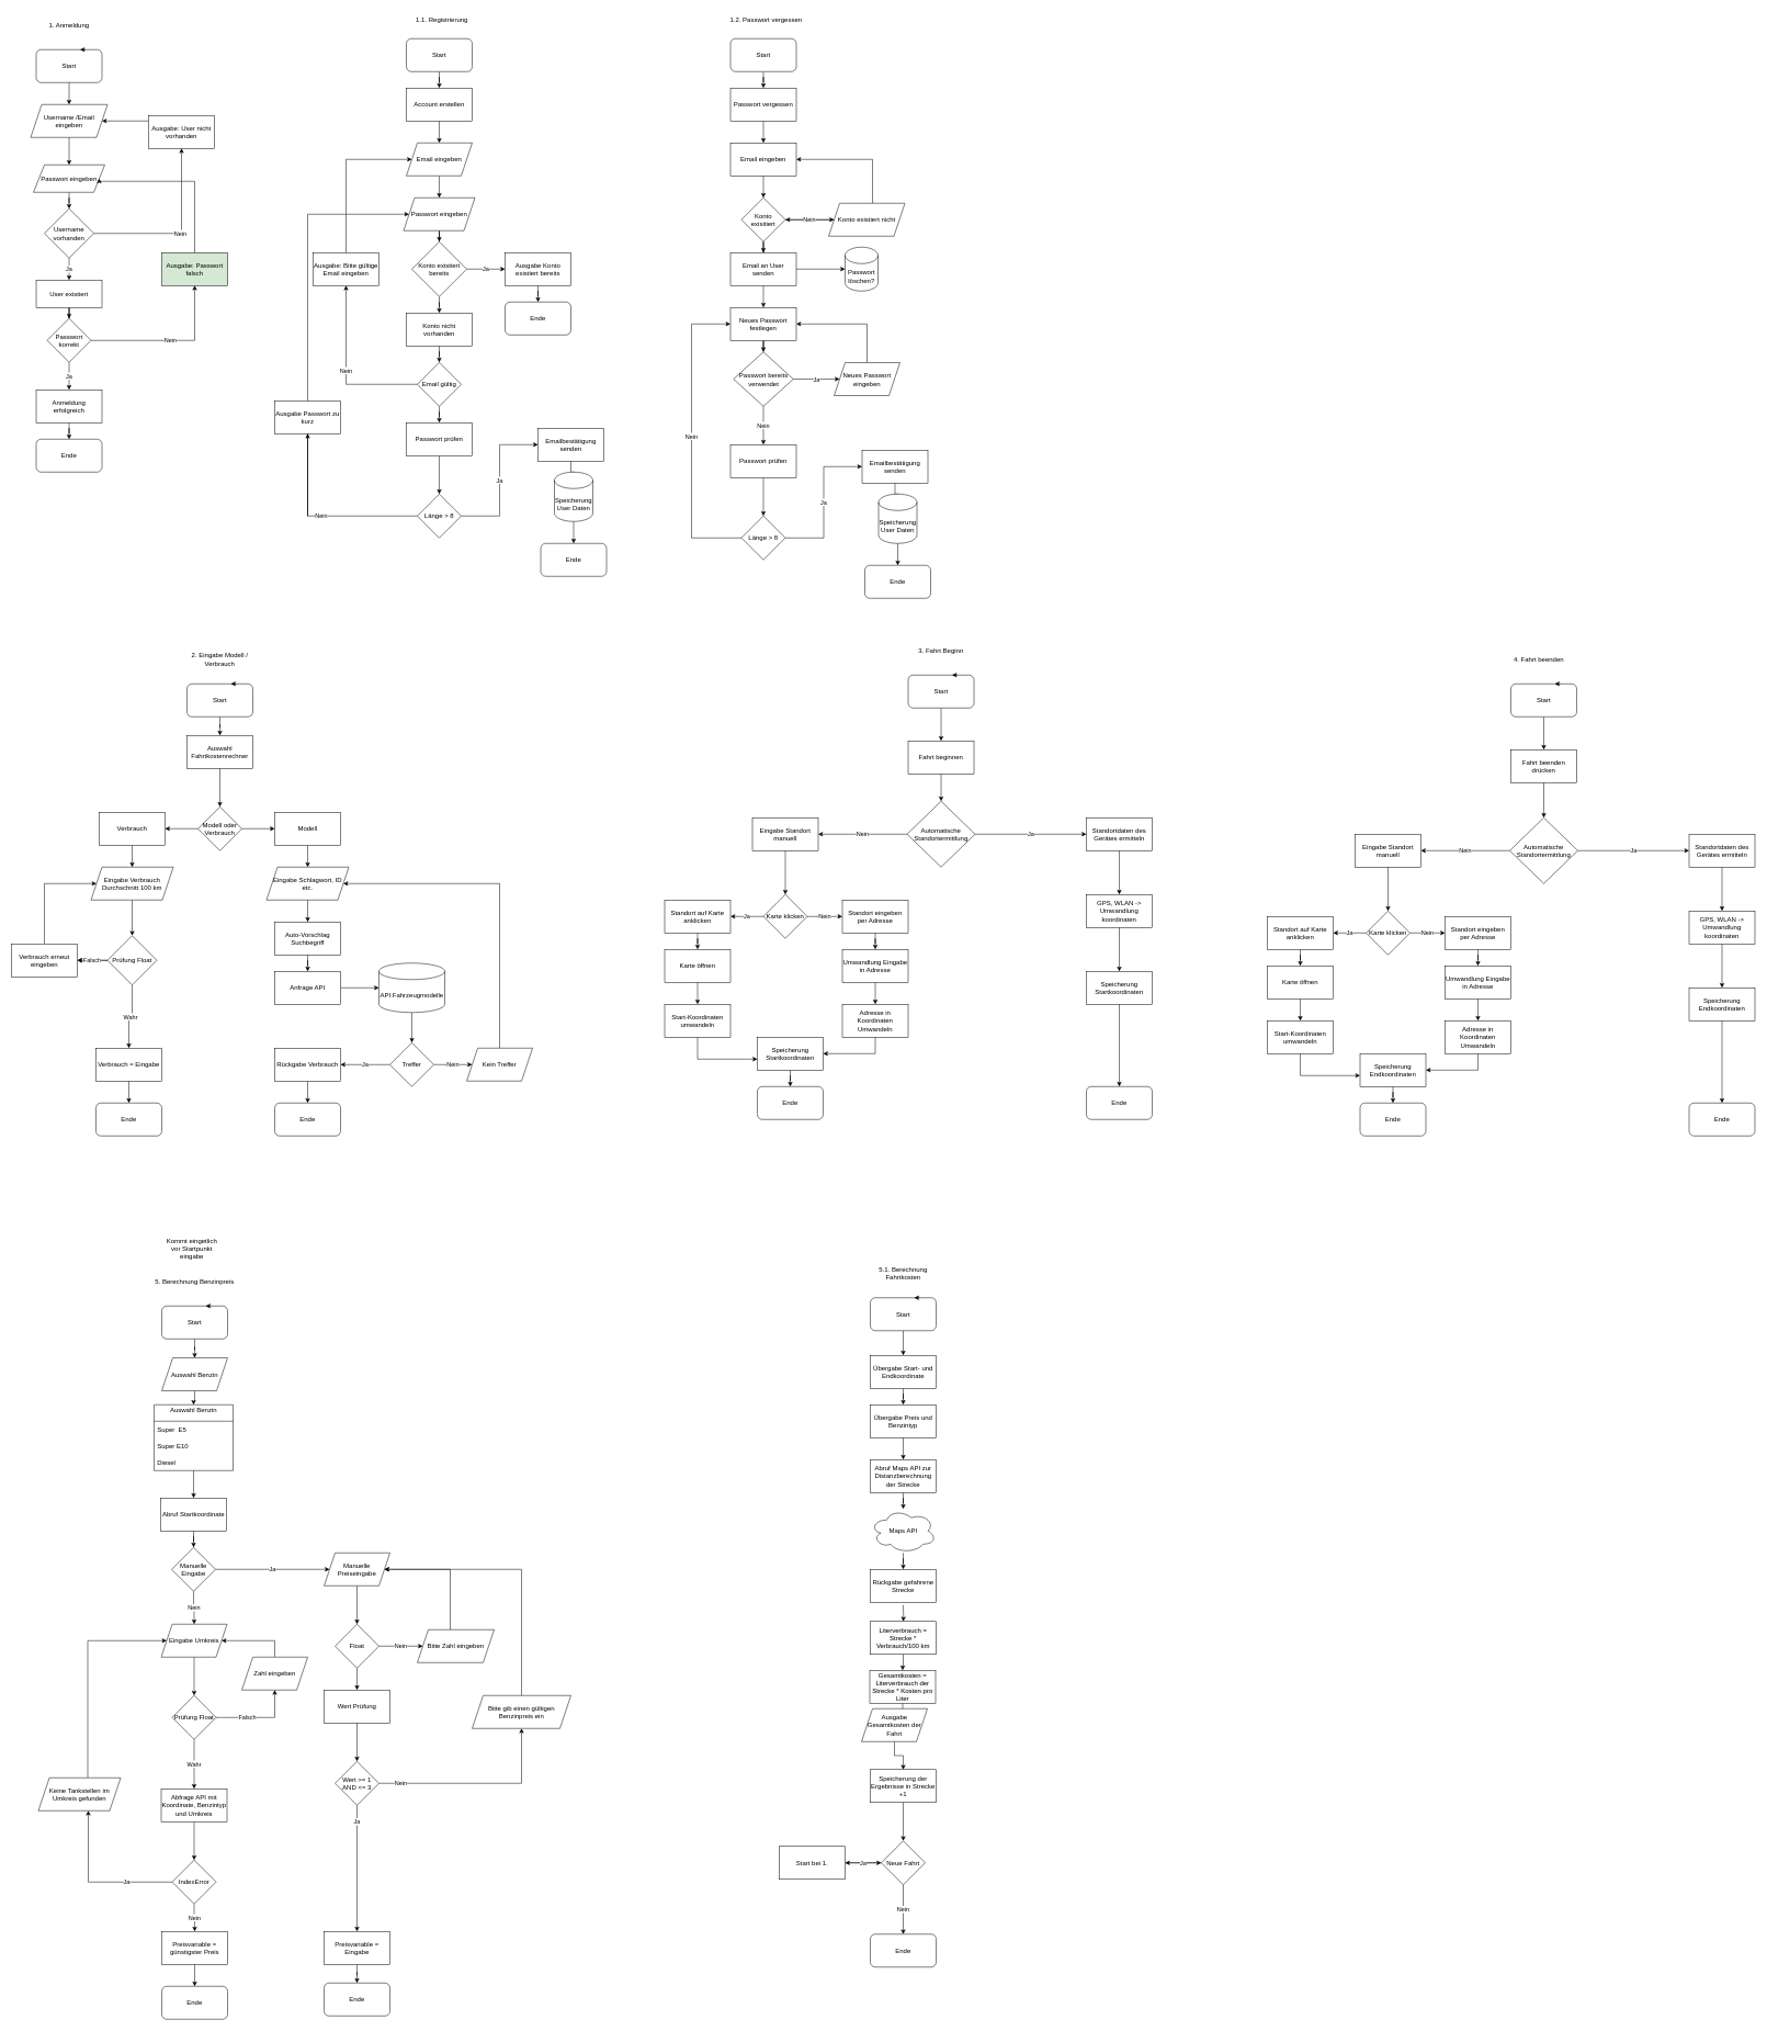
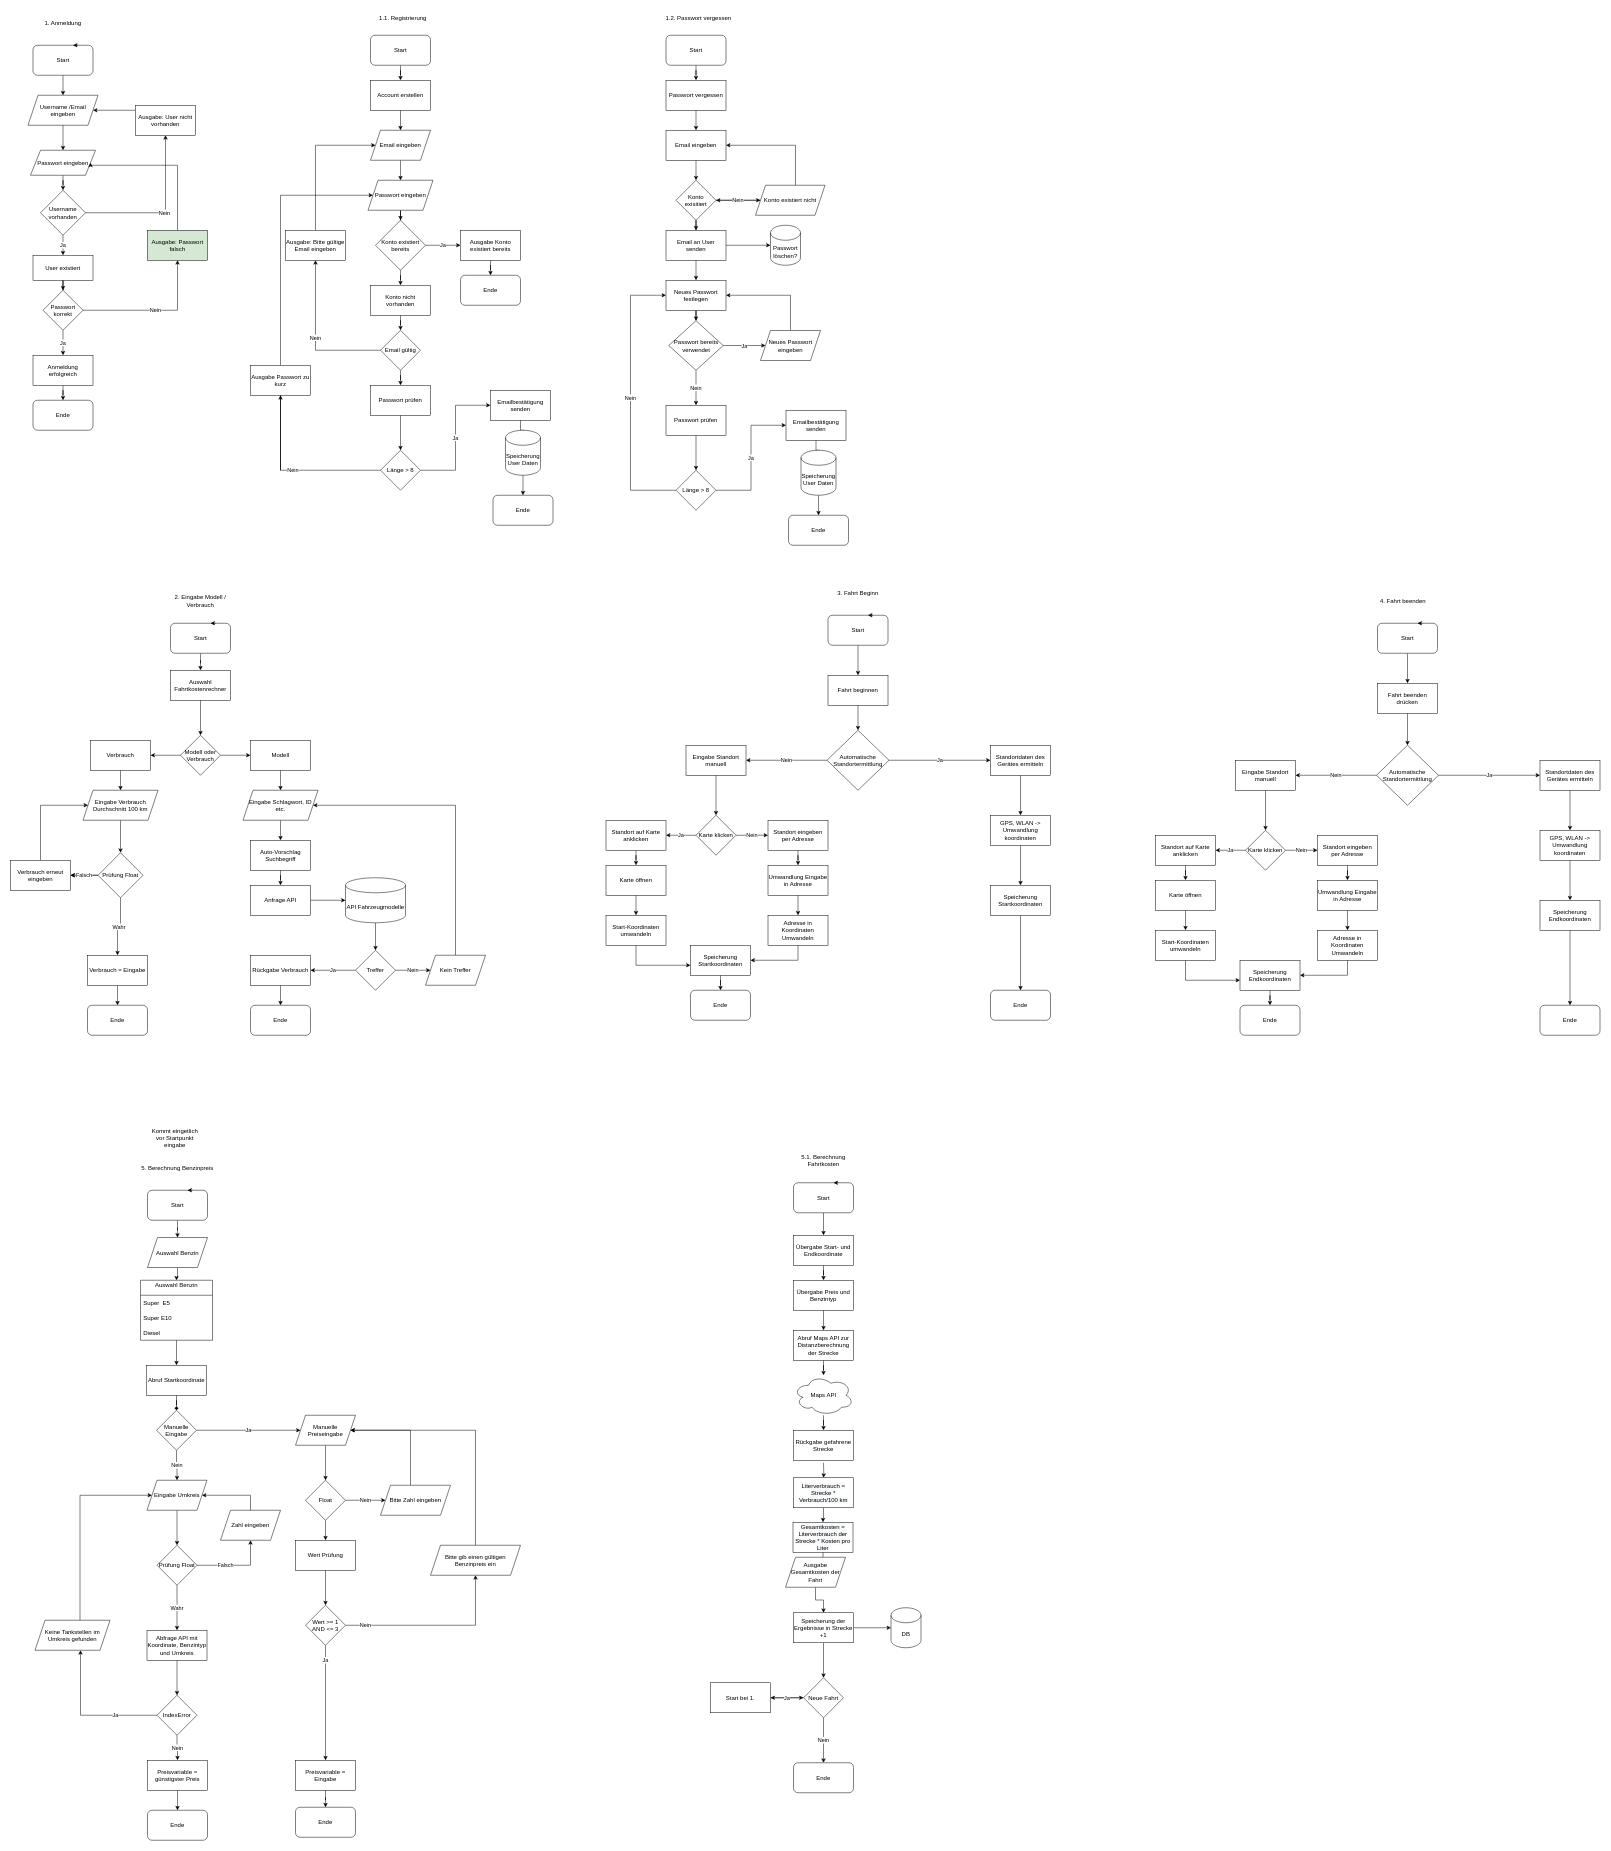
- <mxCell id="218" value="" style="edgeStyle=orthogonalEdgeStyle;rounded=0;orthogonalLoop=1;jettySize=auto;html=1;" edge="1" parent="1" source="219" target="239"><mxGeometry relative="1" as="geometry" /></mxCell>
+ <mxCell id="218" value="" style="edgeStyle=orthogonalEdgeStyle;rounded=0;orthogonalLoop=1;jettySize=auto;html=1;endArrow=diamond;" edge="1" parent="1" source="219" target="239"><mxGeometry relative="1" as="geometry" /></mxCell>
+ <mxCell id="277" style="edgeStyle=orthogonalEdgeStyle;rounded=0;orthogonalLoop=1;jettySize=auto;html=1;" edge="1" parent="1" source="279" target="280"><mxGeometry relative="1" as="geometry" /></mxCell>
+ <mxCell id="280" value="DB" style="shape=cylinder3;whiteSpace=wrap;html=1;boundedLbl=1;backgroundOutline=1;size=15;" vertex="1" parent="1"><mxGeometry x="1781" y="3215" width="60" height="80" as="geometry" /></mxCell>
